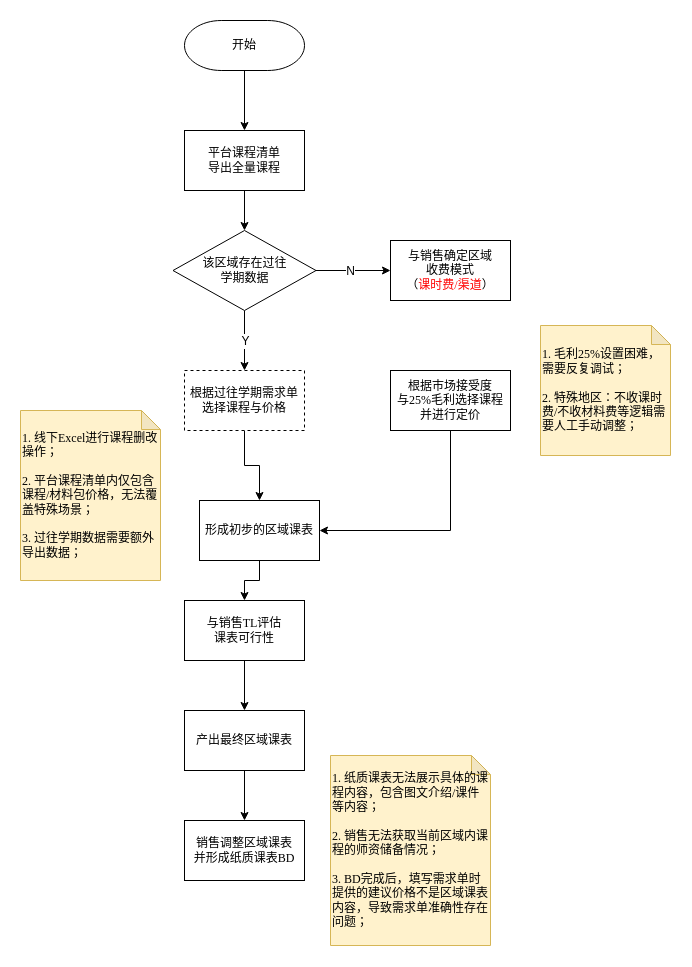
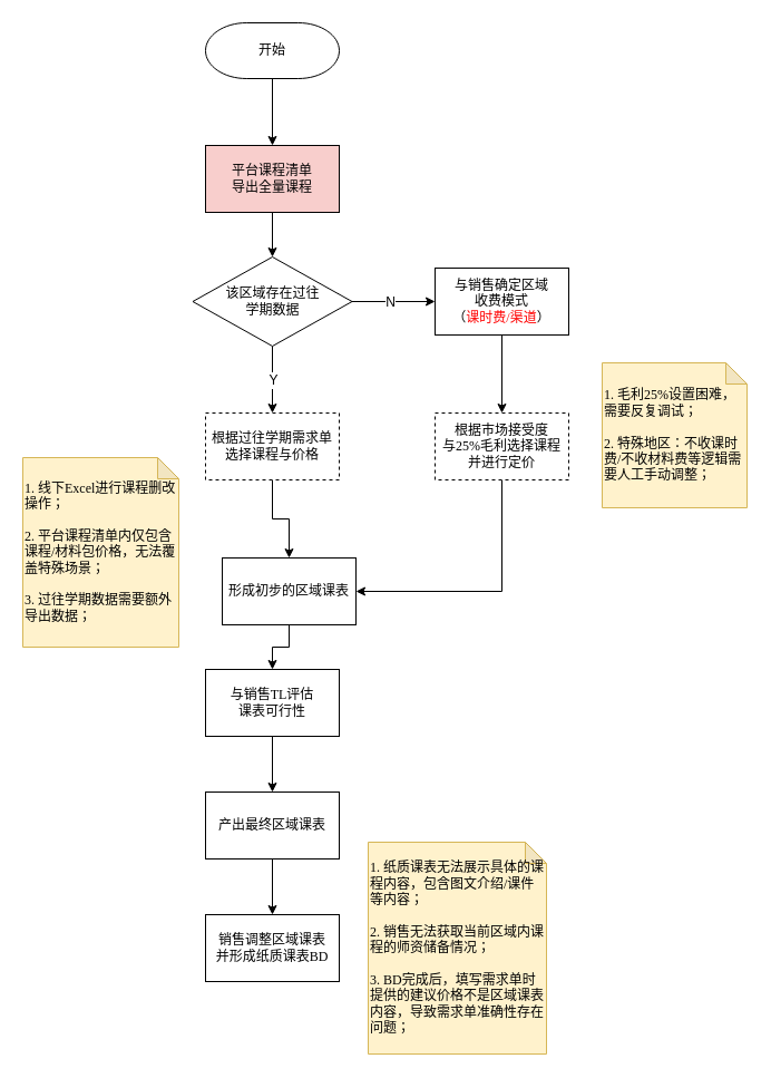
- <mxCell id="3" value="平台课程清单&lt;div&gt;导出全量课程&lt;/div&gt;" style="rounded=0;whiteSpace=wrap;html=1;fontFamily=MiSans;" vertex="1" parent="1"><mxGeometry x="184" y="130" width="120" height="60" as="geometry" /></mxCell>
+ <mxCell id="3" value="平台课程清单&lt;div&gt;导出全量课程&lt;/div&gt;" style="rounded=0;whiteSpace=wrap;html=1;fontFamily=MiSans;fillColor=#f8cecc;" vertex="1" parent="1"><mxGeometry x="184" y="130" width="120" height="60" as="geometry" /></mxCell>
+ <mxCell id="13" value="" style="edgeStyle=orthogonalEdgeStyle;rounded=0;orthogonalLoop=1;jettySize=auto;html=1;" edge="1" parent="1" source="14" target="16"><mxGeometry relative="1" as="geometry" /></mxCell>
- <mxCell id="16" value="根据市场接受度&lt;div&gt;与25%毛利选择课程&lt;/div&gt;&lt;div&gt;并进行定价&lt;/div&gt;" style="whiteSpace=wrap;html=1;fontFamily=MiSans;rounded=0;" vertex="1" parent="1"><mxGeometry x="390" y="370" width="120" height="60" as="geometry" /></mxCell>
+ <mxCell id="16" value="根据市场接受度&lt;div&gt;与25%毛利选择课程&lt;/div&gt;&lt;div&gt;并进行定价&lt;/div&gt;" style="whiteSpace=wrap;html=1;fontFamily=MiSans;rounded=0;dashed=1;" vertex="1" parent="1"><mxGeometry x="390" y="370" width="120" height="60" as="geometry" /></mxCell>
